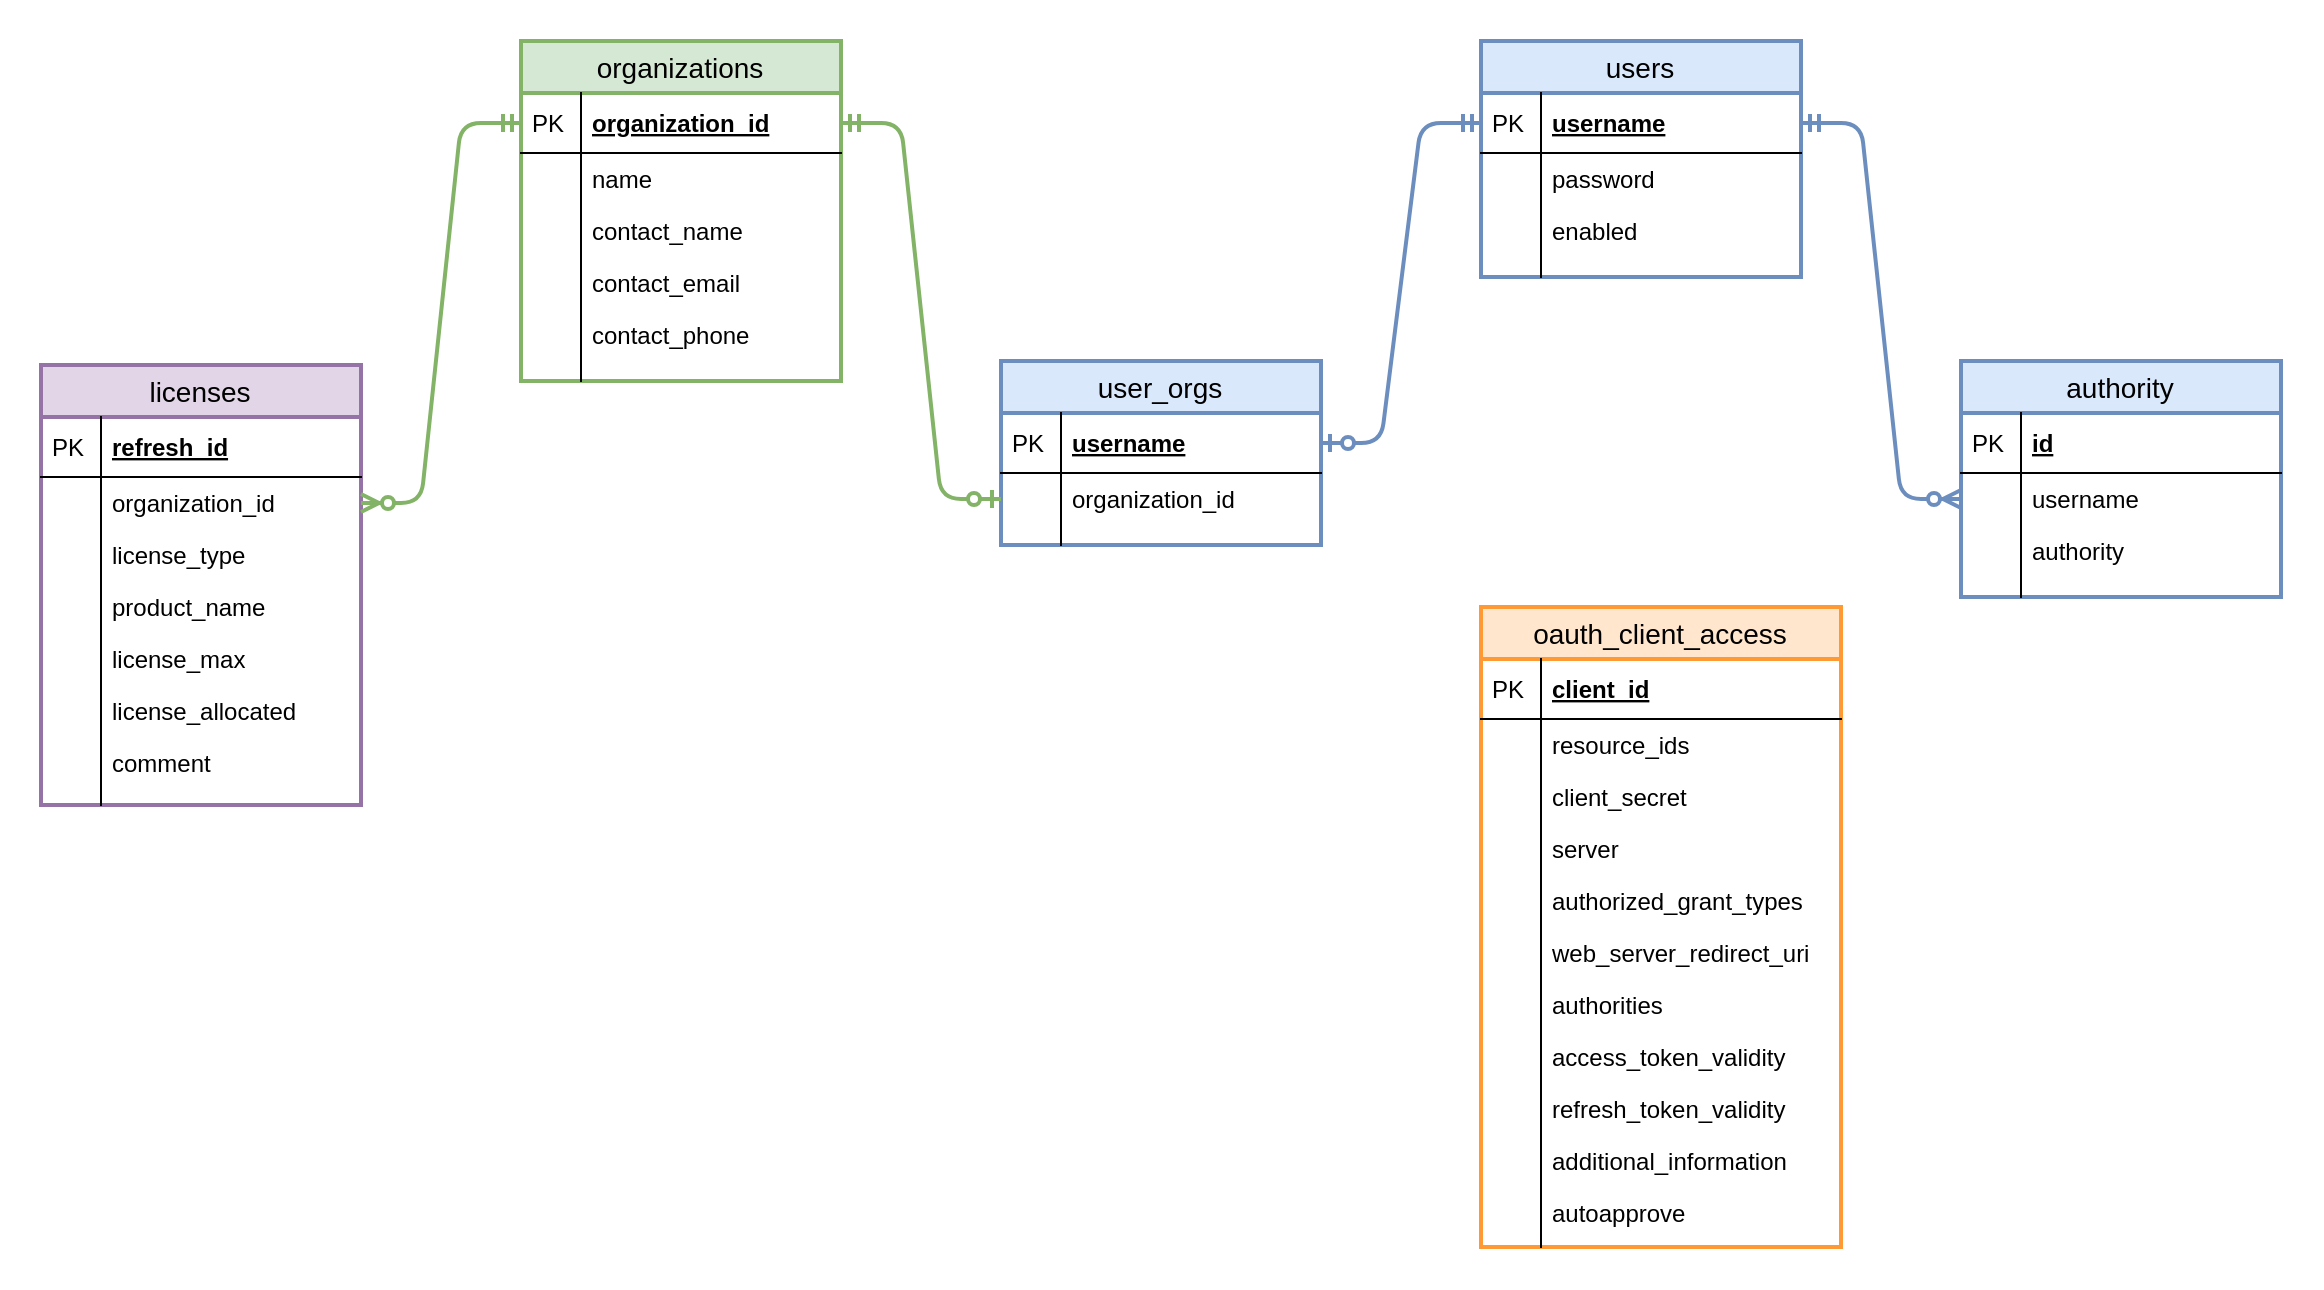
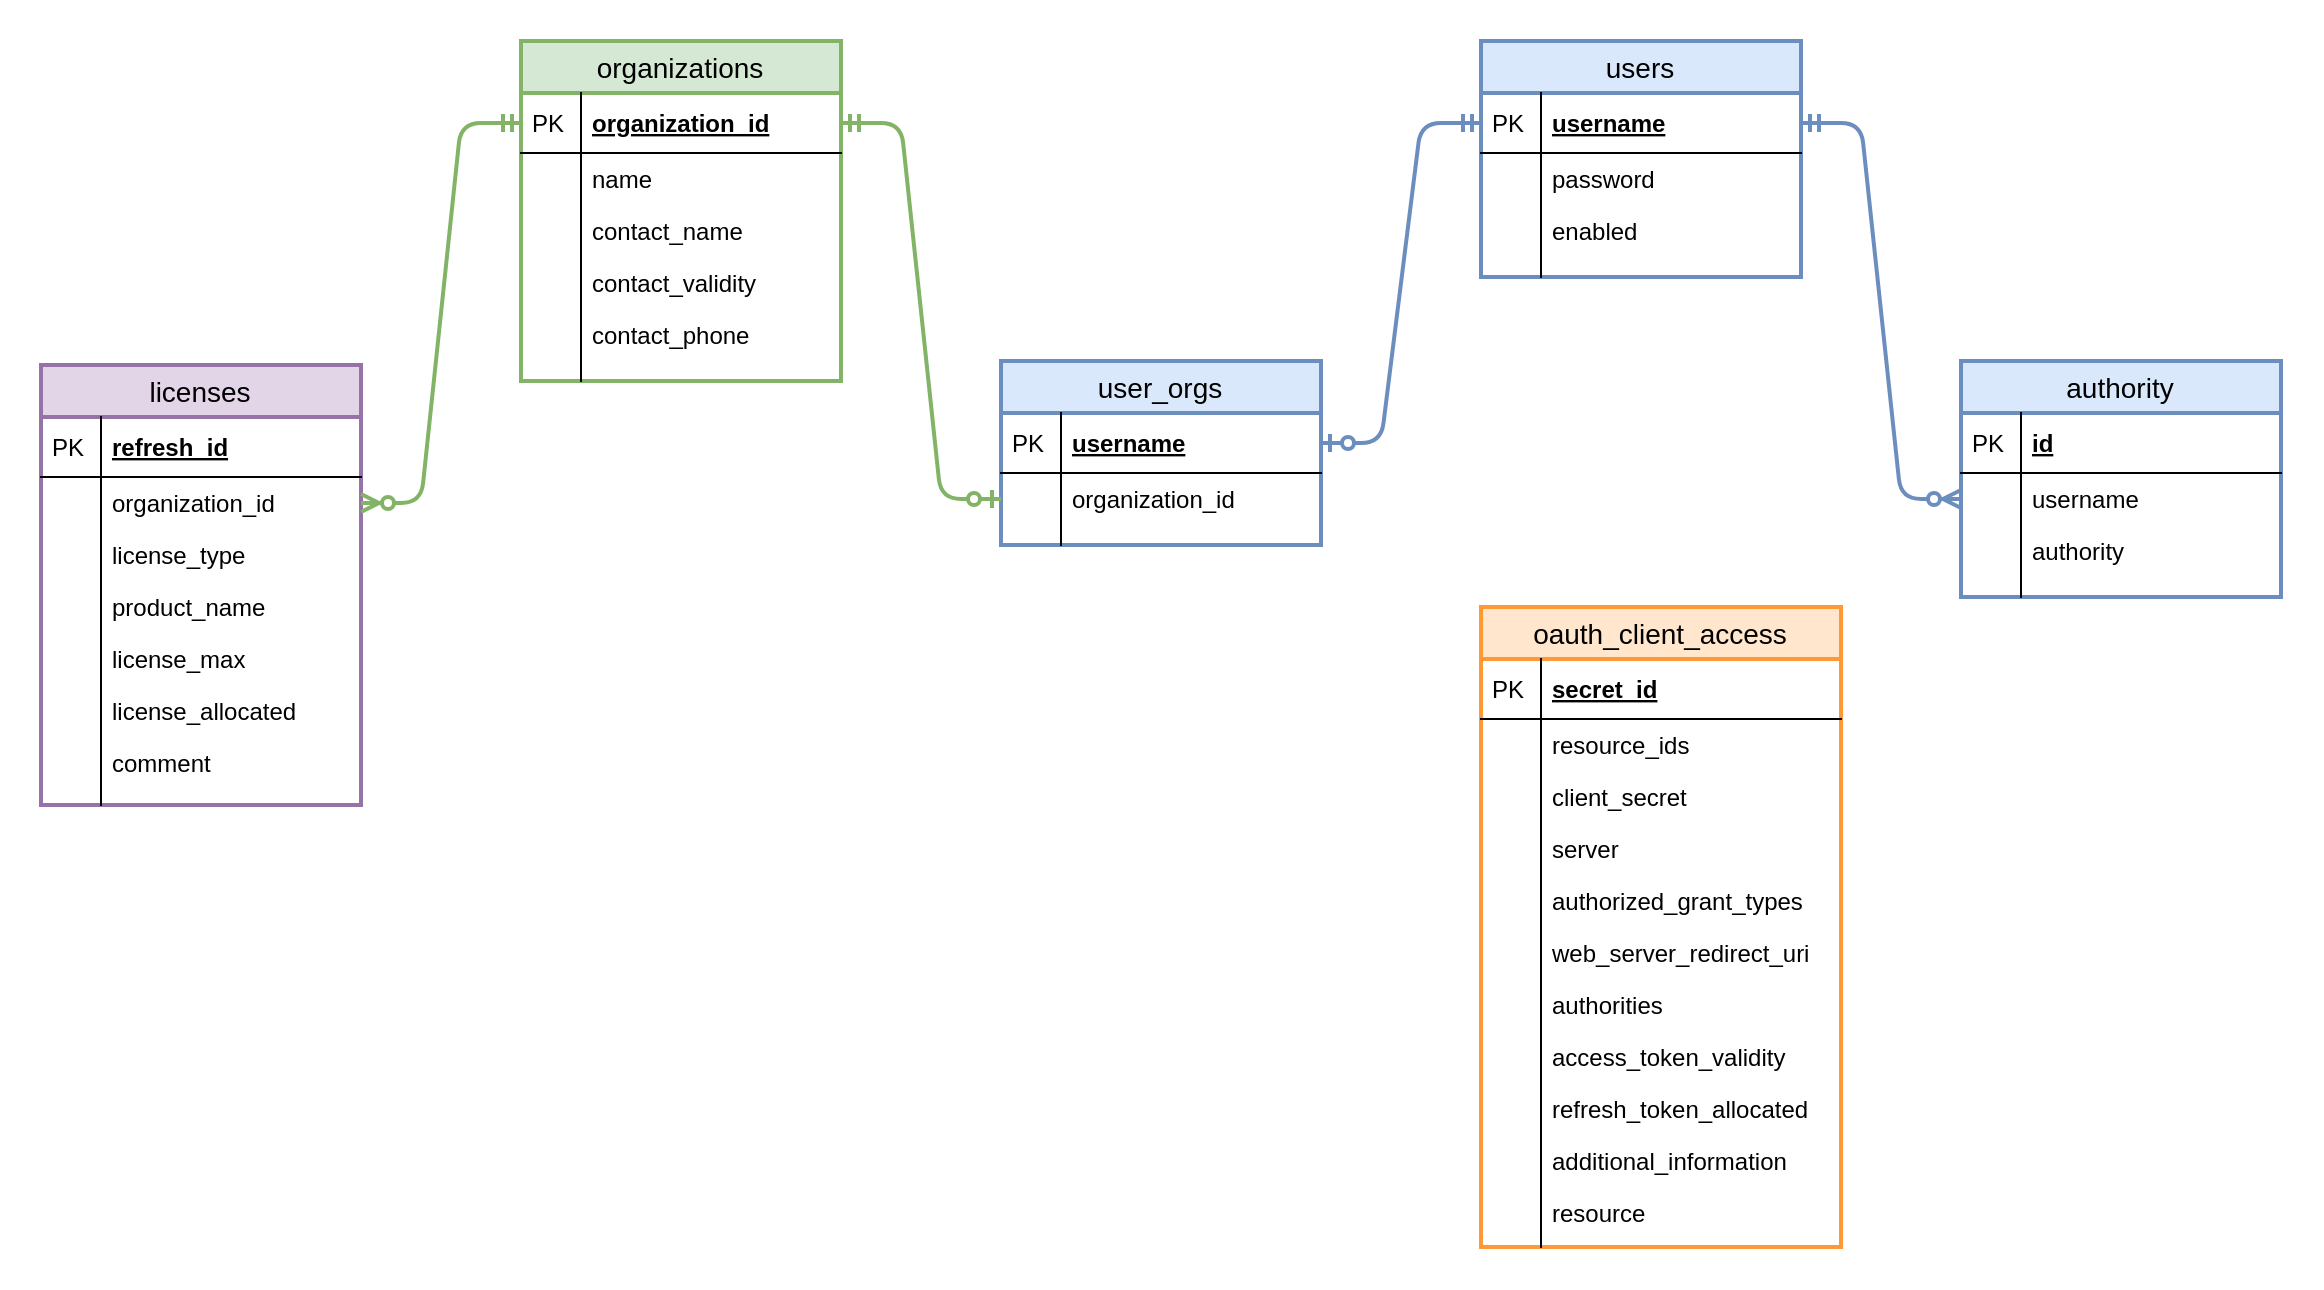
- <mxCell id="9" value="contact_email" style="shape=partialRectangle;top=0;left=0;right=0;bottom=0;align=left;verticalAlign=top;fillColor=none;spacingLeft=34;spacingRight=4;overflow=hidden;rotatable=0;points=[[0,0.5],[1,0.5]];portConstraint=eastwest;dropTarget=0;fontSize=12;" parent="2" vertex="1"><mxGeometry y="108" width="160" height="26" as="geometry" /></mxCell>
+ <mxCell id="9" value="contact_validity" style="shape=partialRectangle;top=0;left=0;right=0;bottom=0;align=left;verticalAlign=top;fillColor=none;spacingLeft=34;spacingRight=4;overflow=hidden;rotatable=0;points=[[0,0.5],[1,0.5]];portConstraint=eastwest;dropTarget=0;fontSize=12;" parent="2" vertex="1"><mxGeometry y="108" width="160" height="26" as="geometry" /></mxCell>
- <mxCell id="62" value="client_id" style="shape=partialRectangle;top=0;left=0;right=0;bottom=1;align=left;verticalAlign=middle;fillColor=none;spacingLeft=34;spacingRight=4;overflow=hidden;rotatable=0;points=[[0,0.5],[1,0.5]];portConstraint=eastwest;dropTarget=0;fontStyle=5;fontSize=12;" parent="61" vertex="1"><mxGeometry y="26" width="180" height="30" as="geometry" /></mxCell>
+ <mxCell id="62" value="secret_id" style="shape=partialRectangle;top=0;left=0;right=0;bottom=1;align=left;verticalAlign=middle;fillColor=none;spacingLeft=34;spacingRight=4;overflow=hidden;rotatable=0;points=[[0,0.5],[1,0.5]];portConstraint=eastwest;dropTarget=0;fontStyle=5;fontSize=12;" parent="61" vertex="1"><mxGeometry y="26" width="180" height="30" as="geometry" /></mxCell>
- <mxCell id="78" value="refresh_token_validity" style="shape=partialRectangle;top=0;left=0;right=0;bottom=0;align=left;verticalAlign=top;fillColor=none;spacingLeft=34;spacingRight=4;overflow=hidden;rotatable=0;points=[[0,0.5],[1,0.5]];portConstraint=eastwest;dropTarget=0;fontSize=12;" parent="61" vertex="1"><mxGeometry y="238" width="180" height="26" as="geometry" /></mxCell>
+ <mxCell id="78" value="refresh_token_allocated" style="shape=partialRectangle;top=0;left=0;right=0;bottom=0;align=left;verticalAlign=top;fillColor=none;spacingLeft=34;spacingRight=4;overflow=hidden;rotatable=0;points=[[0,0.5],[1,0.5]];portConstraint=eastwest;dropTarget=0;fontSize=12;" parent="61" vertex="1"><mxGeometry y="238" width="180" height="26" as="geometry" /></mxCell>
- <mxCell id="82" value="autoapprove" style="shape=partialRectangle;top=0;left=0;right=0;bottom=0;align=left;verticalAlign=top;fillColor=none;spacingLeft=34;spacingRight=4;overflow=hidden;rotatable=0;points=[[0,0.5],[1,0.5]];portConstraint=eastwest;dropTarget=0;fontSize=12;" parent="61" vertex="1"><mxGeometry y="290" width="180" height="26" as="geometry" /></mxCell>
+ <mxCell id="82" value="resource" style="shape=partialRectangle;top=0;left=0;right=0;bottom=0;align=left;verticalAlign=top;fillColor=none;spacingLeft=34;spacingRight=4;overflow=hidden;rotatable=0;points=[[0,0.5],[1,0.5]];portConstraint=eastwest;dropTarget=0;fontSize=12;" parent="61" vertex="1"><mxGeometry y="290" width="180" height="26" as="geometry" /></mxCell>
